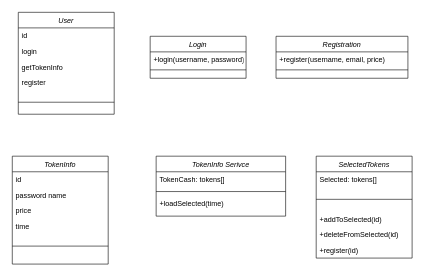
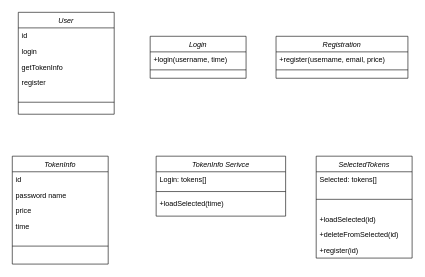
- <mxCell id="9" value="+login(username, password)" style="text;align=left;verticalAlign=top;spacingLeft=4;spacingRight=4;overflow=hidden;rotatable=0;points=[[0,0.5],[1,0.5]];portConstraint=eastwest;" vertex="1" parent="8"><mxGeometry y="26" width="160" height="26" as="geometry" /></mxCell>
+ <mxCell id="9" value="+login(username, time)" style="text;align=left;verticalAlign=top;spacingLeft=4;spacingRight=4;overflow=hidden;rotatable=0;points=[[0,0.5],[1,0.5]];portConstraint=eastwest;" vertex="1" parent="8"><mxGeometry y="26" width="160" height="26" as="geometry" /></mxCell>
- <mxCell id="21" value="TokenCash: tokens[]" style="text;align=left;verticalAlign=top;spacingLeft=4;spacingRight=4;overflow=hidden;rotatable=0;points=[[0,0.5],[1,0.5]];portConstraint=eastwest;rounded=0;shadow=0;html=0;" vertex="1" parent="20"><mxGeometry y="26" width="216" height="26" as="geometry" /></mxCell>
+ <mxCell id="21" value="Login: tokens[]" style="text;align=left;verticalAlign=top;spacingLeft=4;spacingRight=4;overflow=hidden;rotatable=0;points=[[0,0.5],[1,0.5]];portConstraint=eastwest;rounded=0;shadow=0;html=0;" vertex="1" parent="20"><mxGeometry y="26" width="216" height="26" as="geometry" /></mxCell>
- <mxCell id="27" value="+addToSelected(id)" style="text;align=left;verticalAlign=top;spacingLeft=4;spacingRight=4;overflow=hidden;rotatable=0;points=[[0,0.5],[1,0.5]];portConstraint=eastwest;rounded=0;shadow=0;html=0;" vertex="1" parent="24"><mxGeometry y="92" width="160" height="26" as="geometry" /></mxCell>
+ <mxCell id="27" value="+loadSelected(id)" style="text;align=left;verticalAlign=top;spacingLeft=4;spacingRight=4;overflow=hidden;rotatable=0;points=[[0,0.5],[1,0.5]];portConstraint=eastwest;rounded=0;shadow=0;html=0;" vertex="1" parent="24"><mxGeometry y="92" width="160" height="26" as="geometry" /></mxCell>
